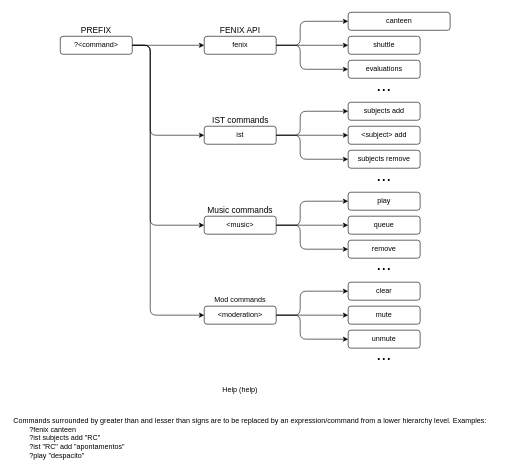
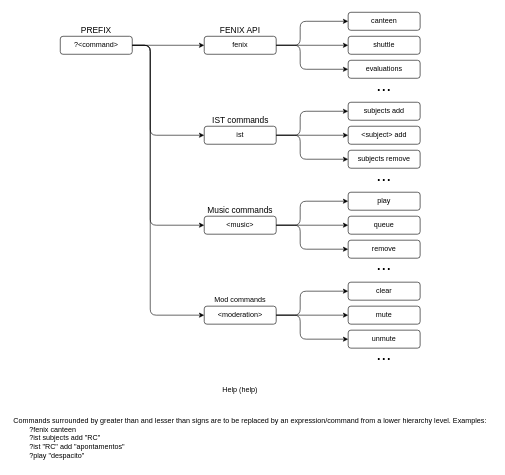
- <mxCell id="25" value="canteen" style="rounded=1;whiteSpace=wrap;html=1;" vertex="1" parent="1"><mxGeometry x="580" y="20" width="170" height="30" as="geometry" /></mxCell>
+ <mxCell id="25" value="canteen" style="rounded=1;whiteSpace=wrap;html=1;" vertex="1" parent="1"><mxGeometry x="580" y="20" width="120" height="30" as="geometry" /></mxCell>
